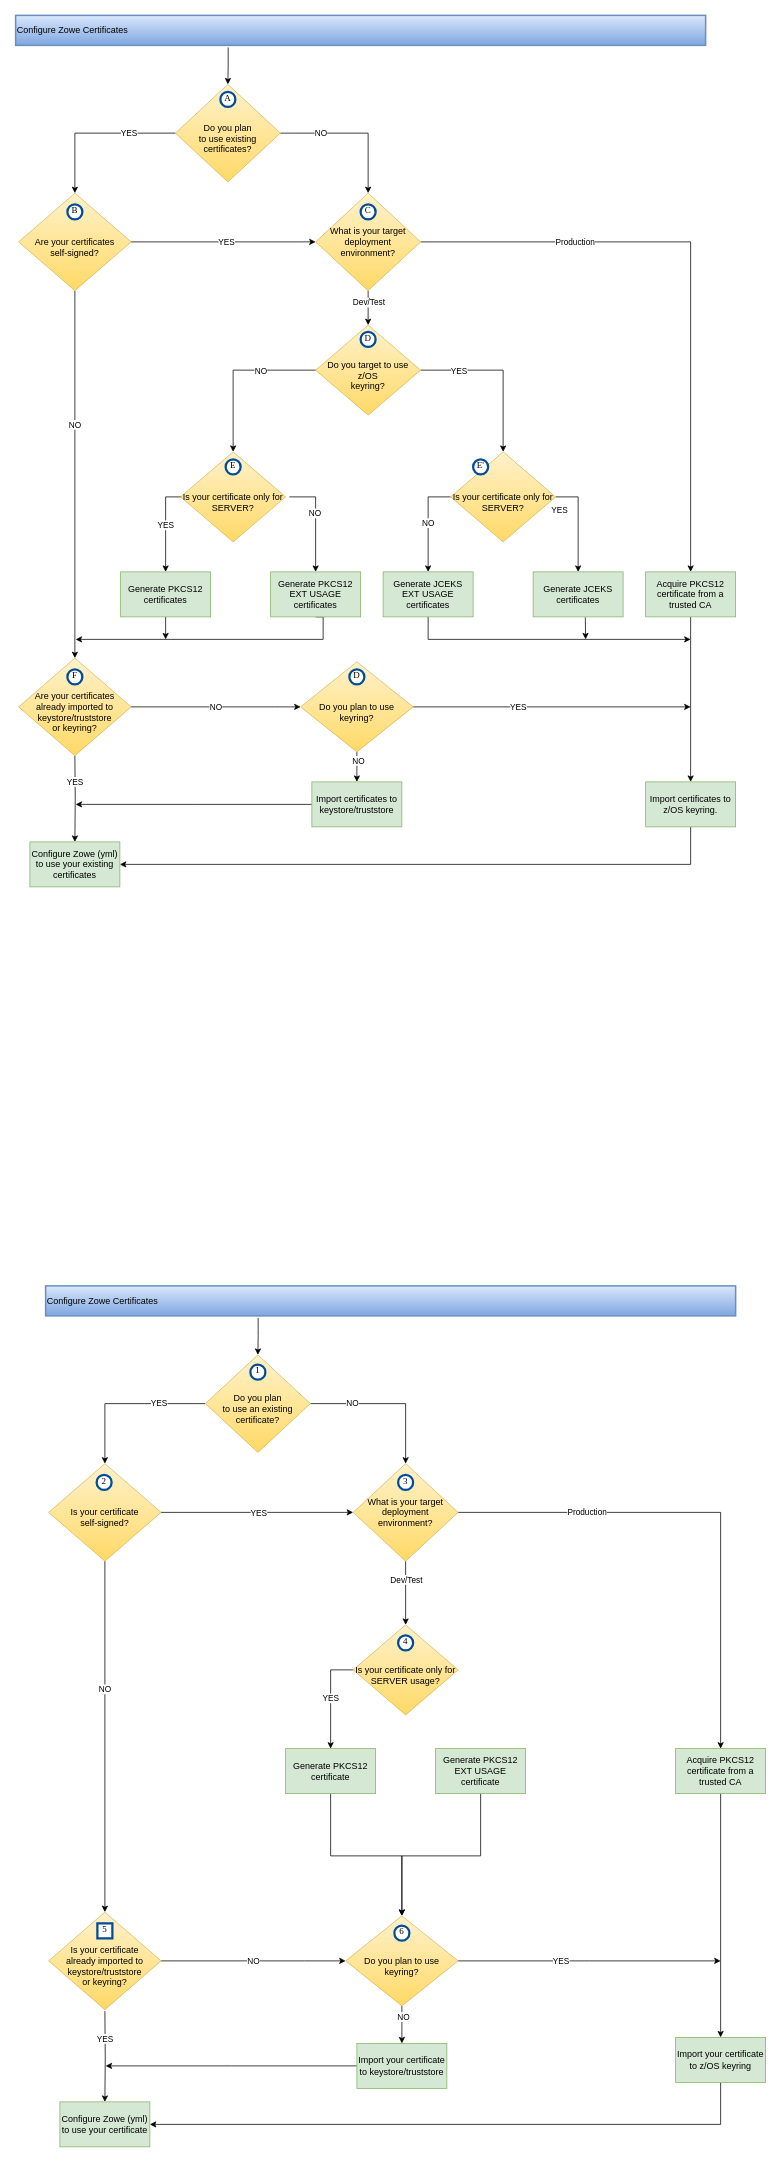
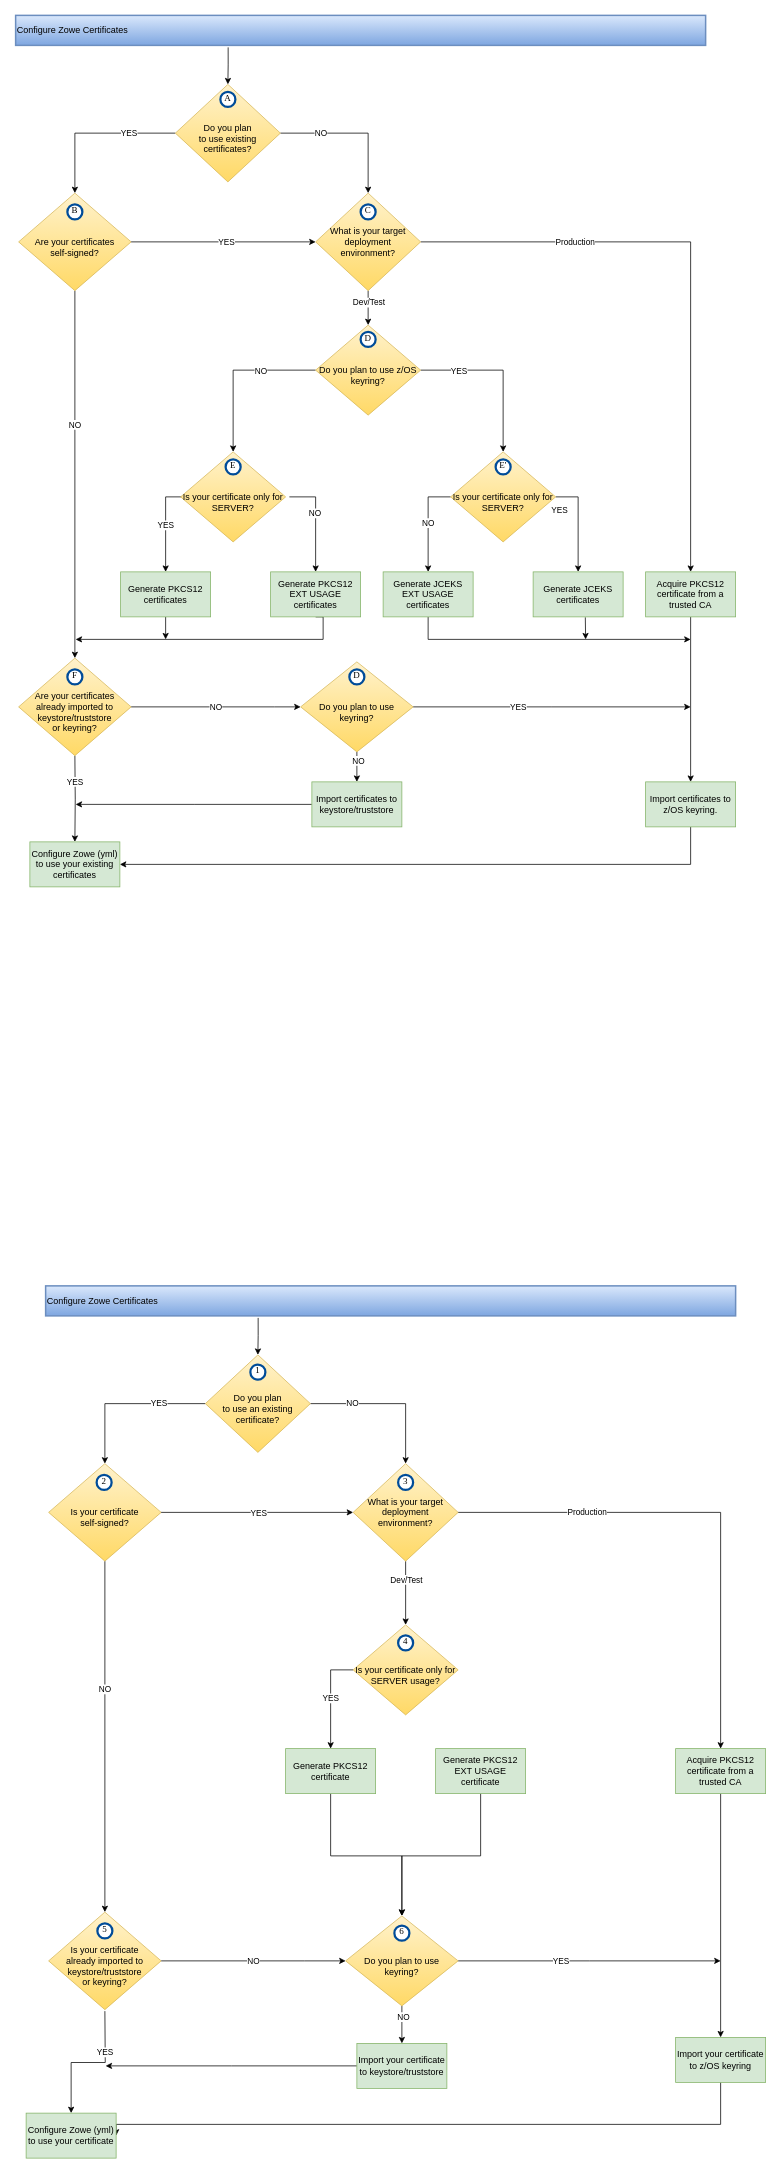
- <mxCell id="23" value="&lt;br&gt;Do you target to use z/OS &lt;br&gt;keyring?" style="rhombus;whiteSpace=wrap;html=1;fillColor=#fff2cc;gradientColor=#ffd966;strokeColor=#d6b656;" vertex="1" parent="1"><mxGeometry x="420" y="433" width="140" height="120" as="geometry" /></mxCell>
+ <mxCell id="23" value="&lt;br&gt;Do you plan to use z/OS &lt;br&gt;keyring?" style="rhombus;whiteSpace=wrap;html=1;fillColor=#fff2cc;gradientColor=#ffd966;strokeColor=#d6b656;" vertex="1" parent="1"><mxGeometry x="420" y="433" width="140" height="120" as="geometry" /></mxCell>
- <mxCell id="55" value="E'" style="ellipse;whiteSpace=wrap;html=1;aspect=fixed;strokeWidth=3;fontFamily=Tahoma;spacingBottom=4;spacingRight=2;strokeColor=#004C99;spacingLeft=2;" vertex="1" parent="1"><mxGeometry x="630" y="612" width="20" height="20" as="geometry" /></mxCell>
+ <mxCell id="55" value="E'" style="ellipse;whiteSpace=wrap;html=1;aspect=fixed;strokeWidth=3;fontFamily=Tahoma;spacingBottom=4;spacingRight=2;strokeColor=#004C99;spacingLeft=2;" vertex="1" parent="1"><mxGeometry x="660" y="612" width="20" height="20" as="geometry" /></mxCell>
- <mxCell id="98" value="5" style="whiteSpace=wrap;html=1;aspect=fixed;strokeWidth=3;fontFamily=Tahoma;spacingBottom=4;spacingRight=2;strokeColor=#004C99;spacingLeft=2;rounded=0;" vertex="1" parent="1"><mxGeometry x="129" y="2564" width="20" height="20" as="geometry" /></mxCell>
+ <mxCell id="98" value="5" style="ellipse;whiteSpace=wrap;html=1;aspect=fixed;strokeWidth=3;fontFamily=Tahoma;spacingBottom=4;spacingRight=2;strokeColor=#004C99;spacingLeft=2;" vertex="1" parent="1"><mxGeometry x="129" y="2564" width="20" height="20" as="geometry" /></mxCell>
- <mxCell id="80" value="Configure Zowe (yml) to use your certificate" style="whiteSpace=wrap;html=1;fillColor=#d5e8d4;strokeColor=#82b366;" vertex="1" parent="1"><mxGeometry x="79" y="2802" width="120" height="60" as="geometry" /></mxCell>
+ <mxCell id="80" value="Configure Zowe (yml) to use your certificate" style="whiteSpace=wrap;html=1;fillColor=#d5e8d4;strokeColor=#82b366;" vertex="1" parent="1"><mxGeometry x="34" y="2817" width="120" height="60" as="geometry" /></mxCell>
